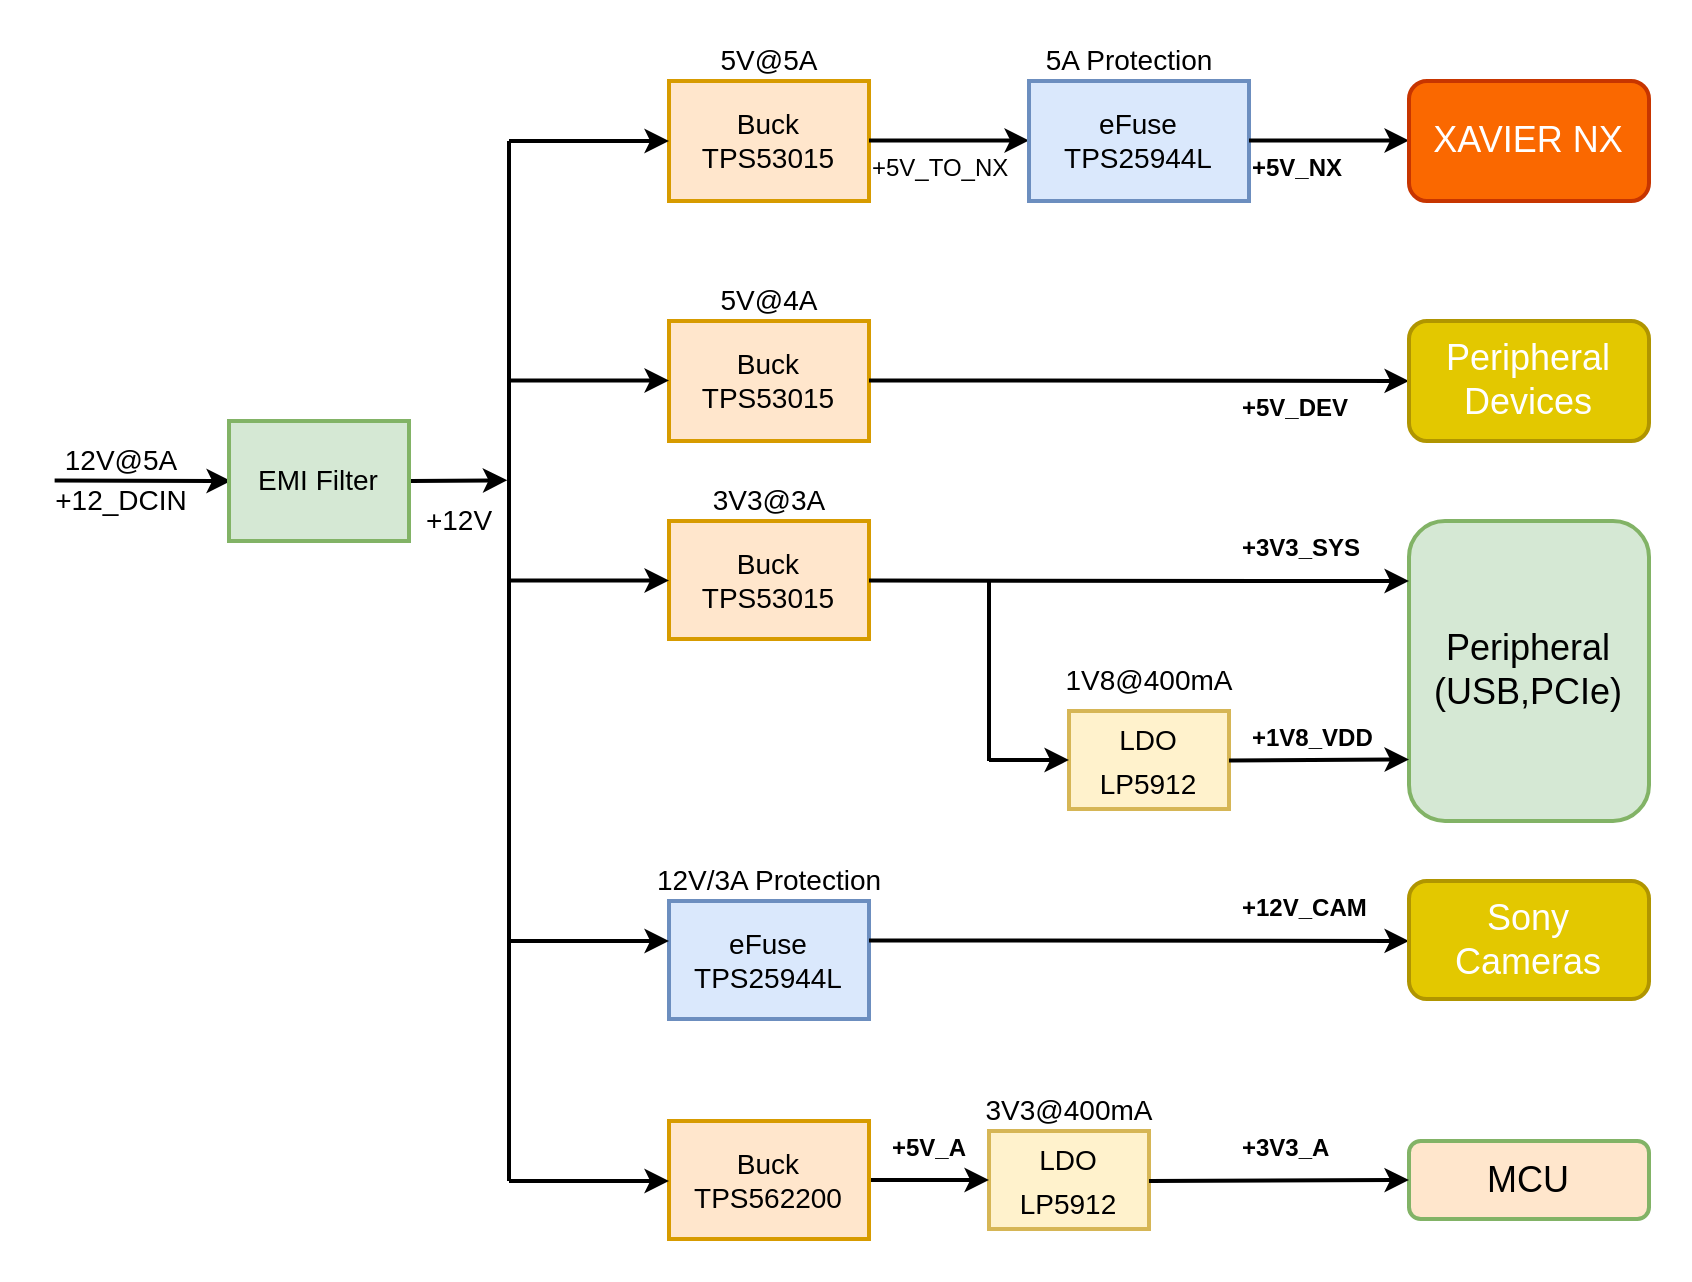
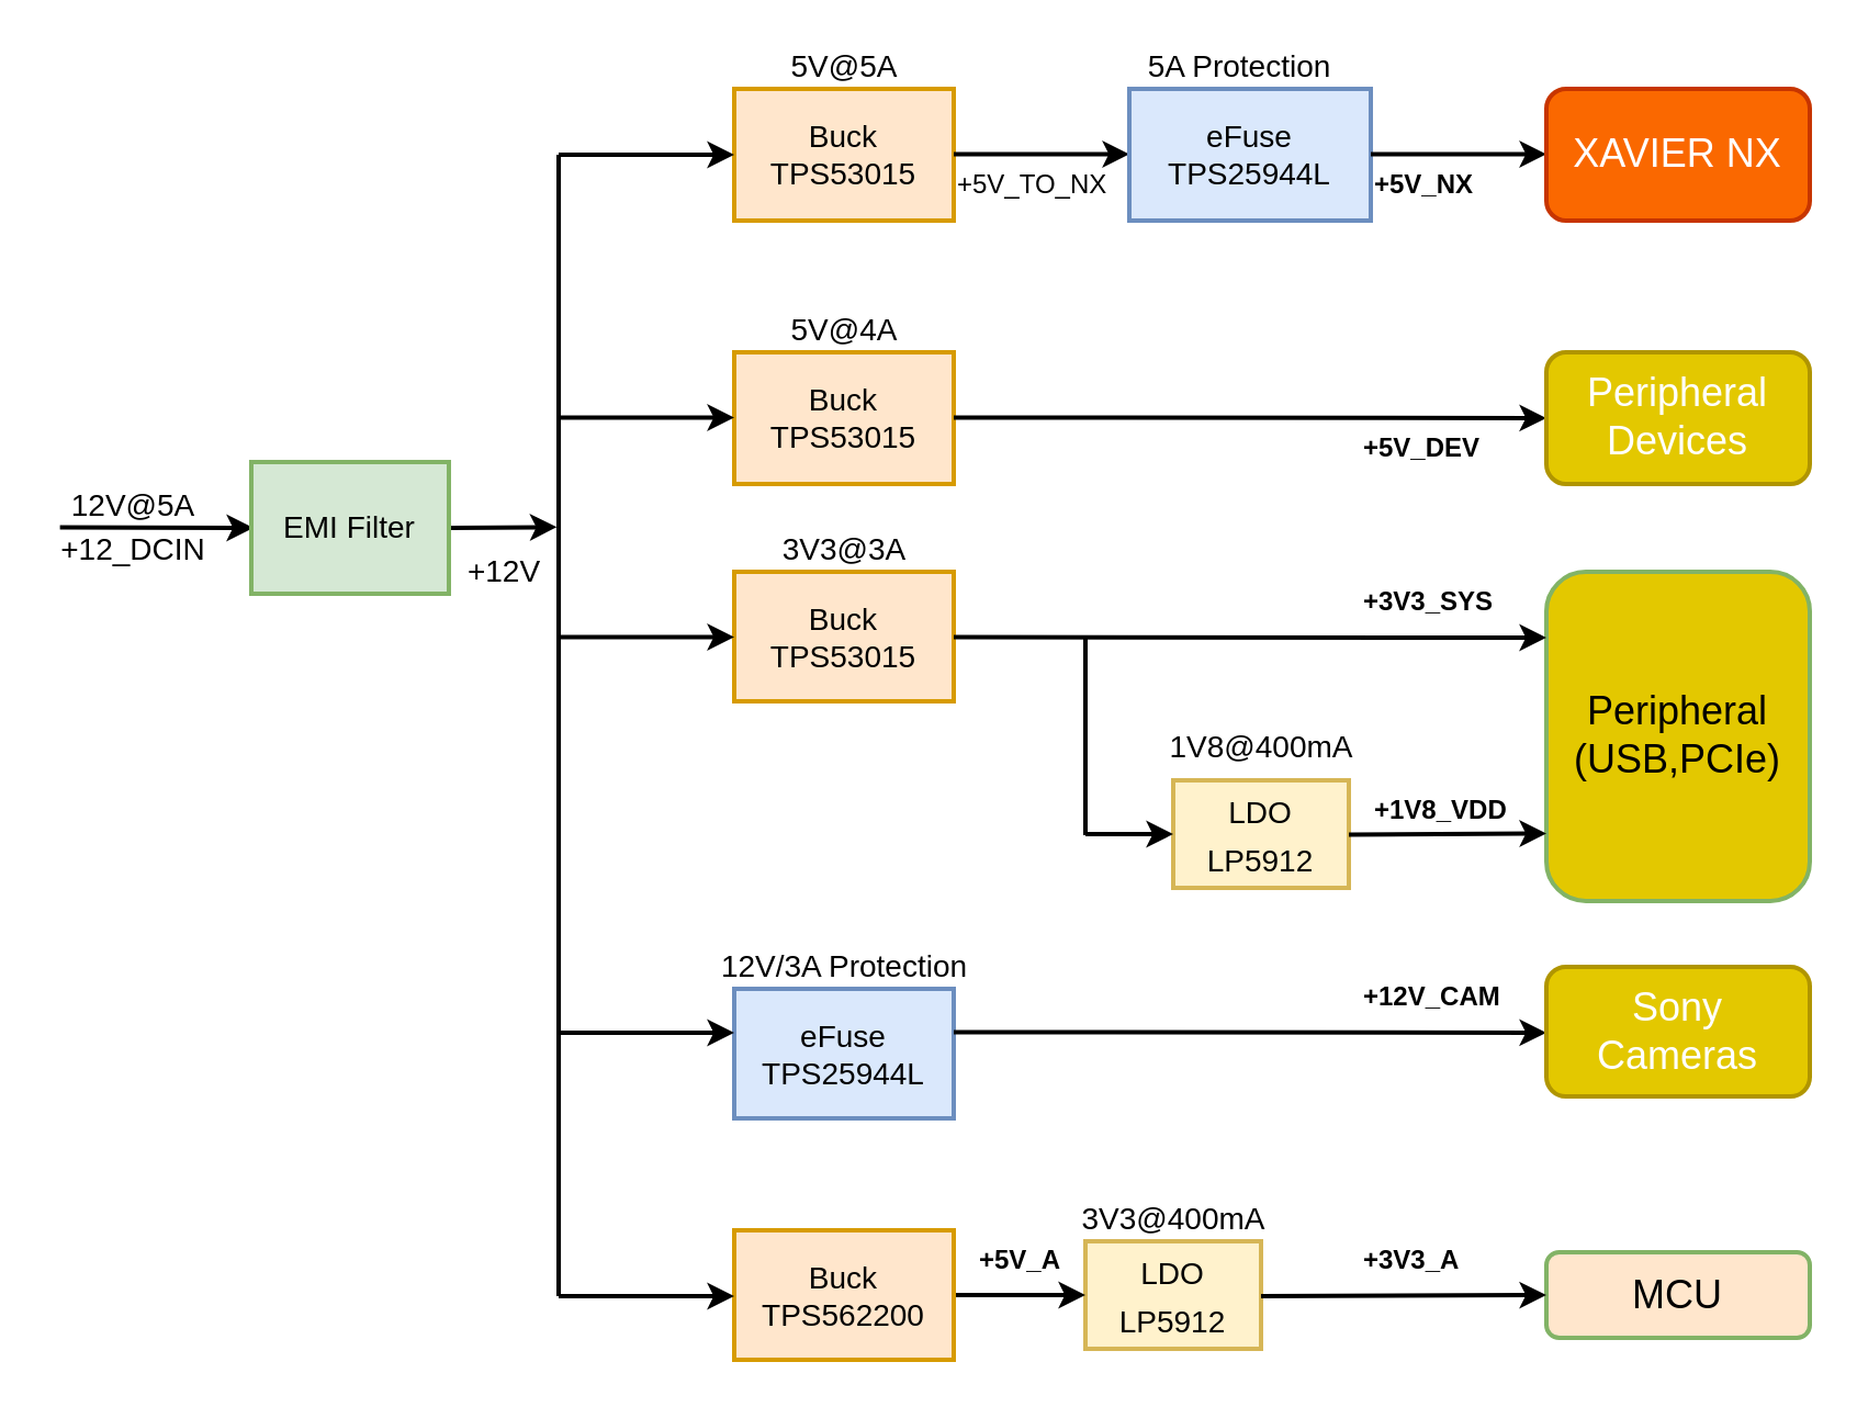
- <mxCell id="25" value="&lt;span&gt;Peripheral&lt;br&gt;&lt;/span&gt;&lt;span&gt;(USB,PCIe)&lt;br&gt;&lt;/span&gt;" style="rounded=1;whiteSpace=wrap;html=1;fontSize=18;fillColor=#d5e8d4;strokeColor=#82b366;strokeWidth=2;" parent="1" vertex="1"><mxGeometry x="704" y="260" width="120" height="150" as="geometry" /></mxCell>
+ <mxCell id="25" value="&lt;span&gt;Peripheral&lt;br&gt;&lt;/span&gt;&lt;span&gt;(USB,PCIe)&lt;br&gt;&lt;/span&gt;" style="rounded=1;whiteSpace=wrap;html=1;fontSize=18;fillColor=#e3c800;strokeColor=#82b366;strokeWidth=2;" parent="1" vertex="1"><mxGeometry x="704" y="260" width="120" height="150" as="geometry" /></mxCell>
